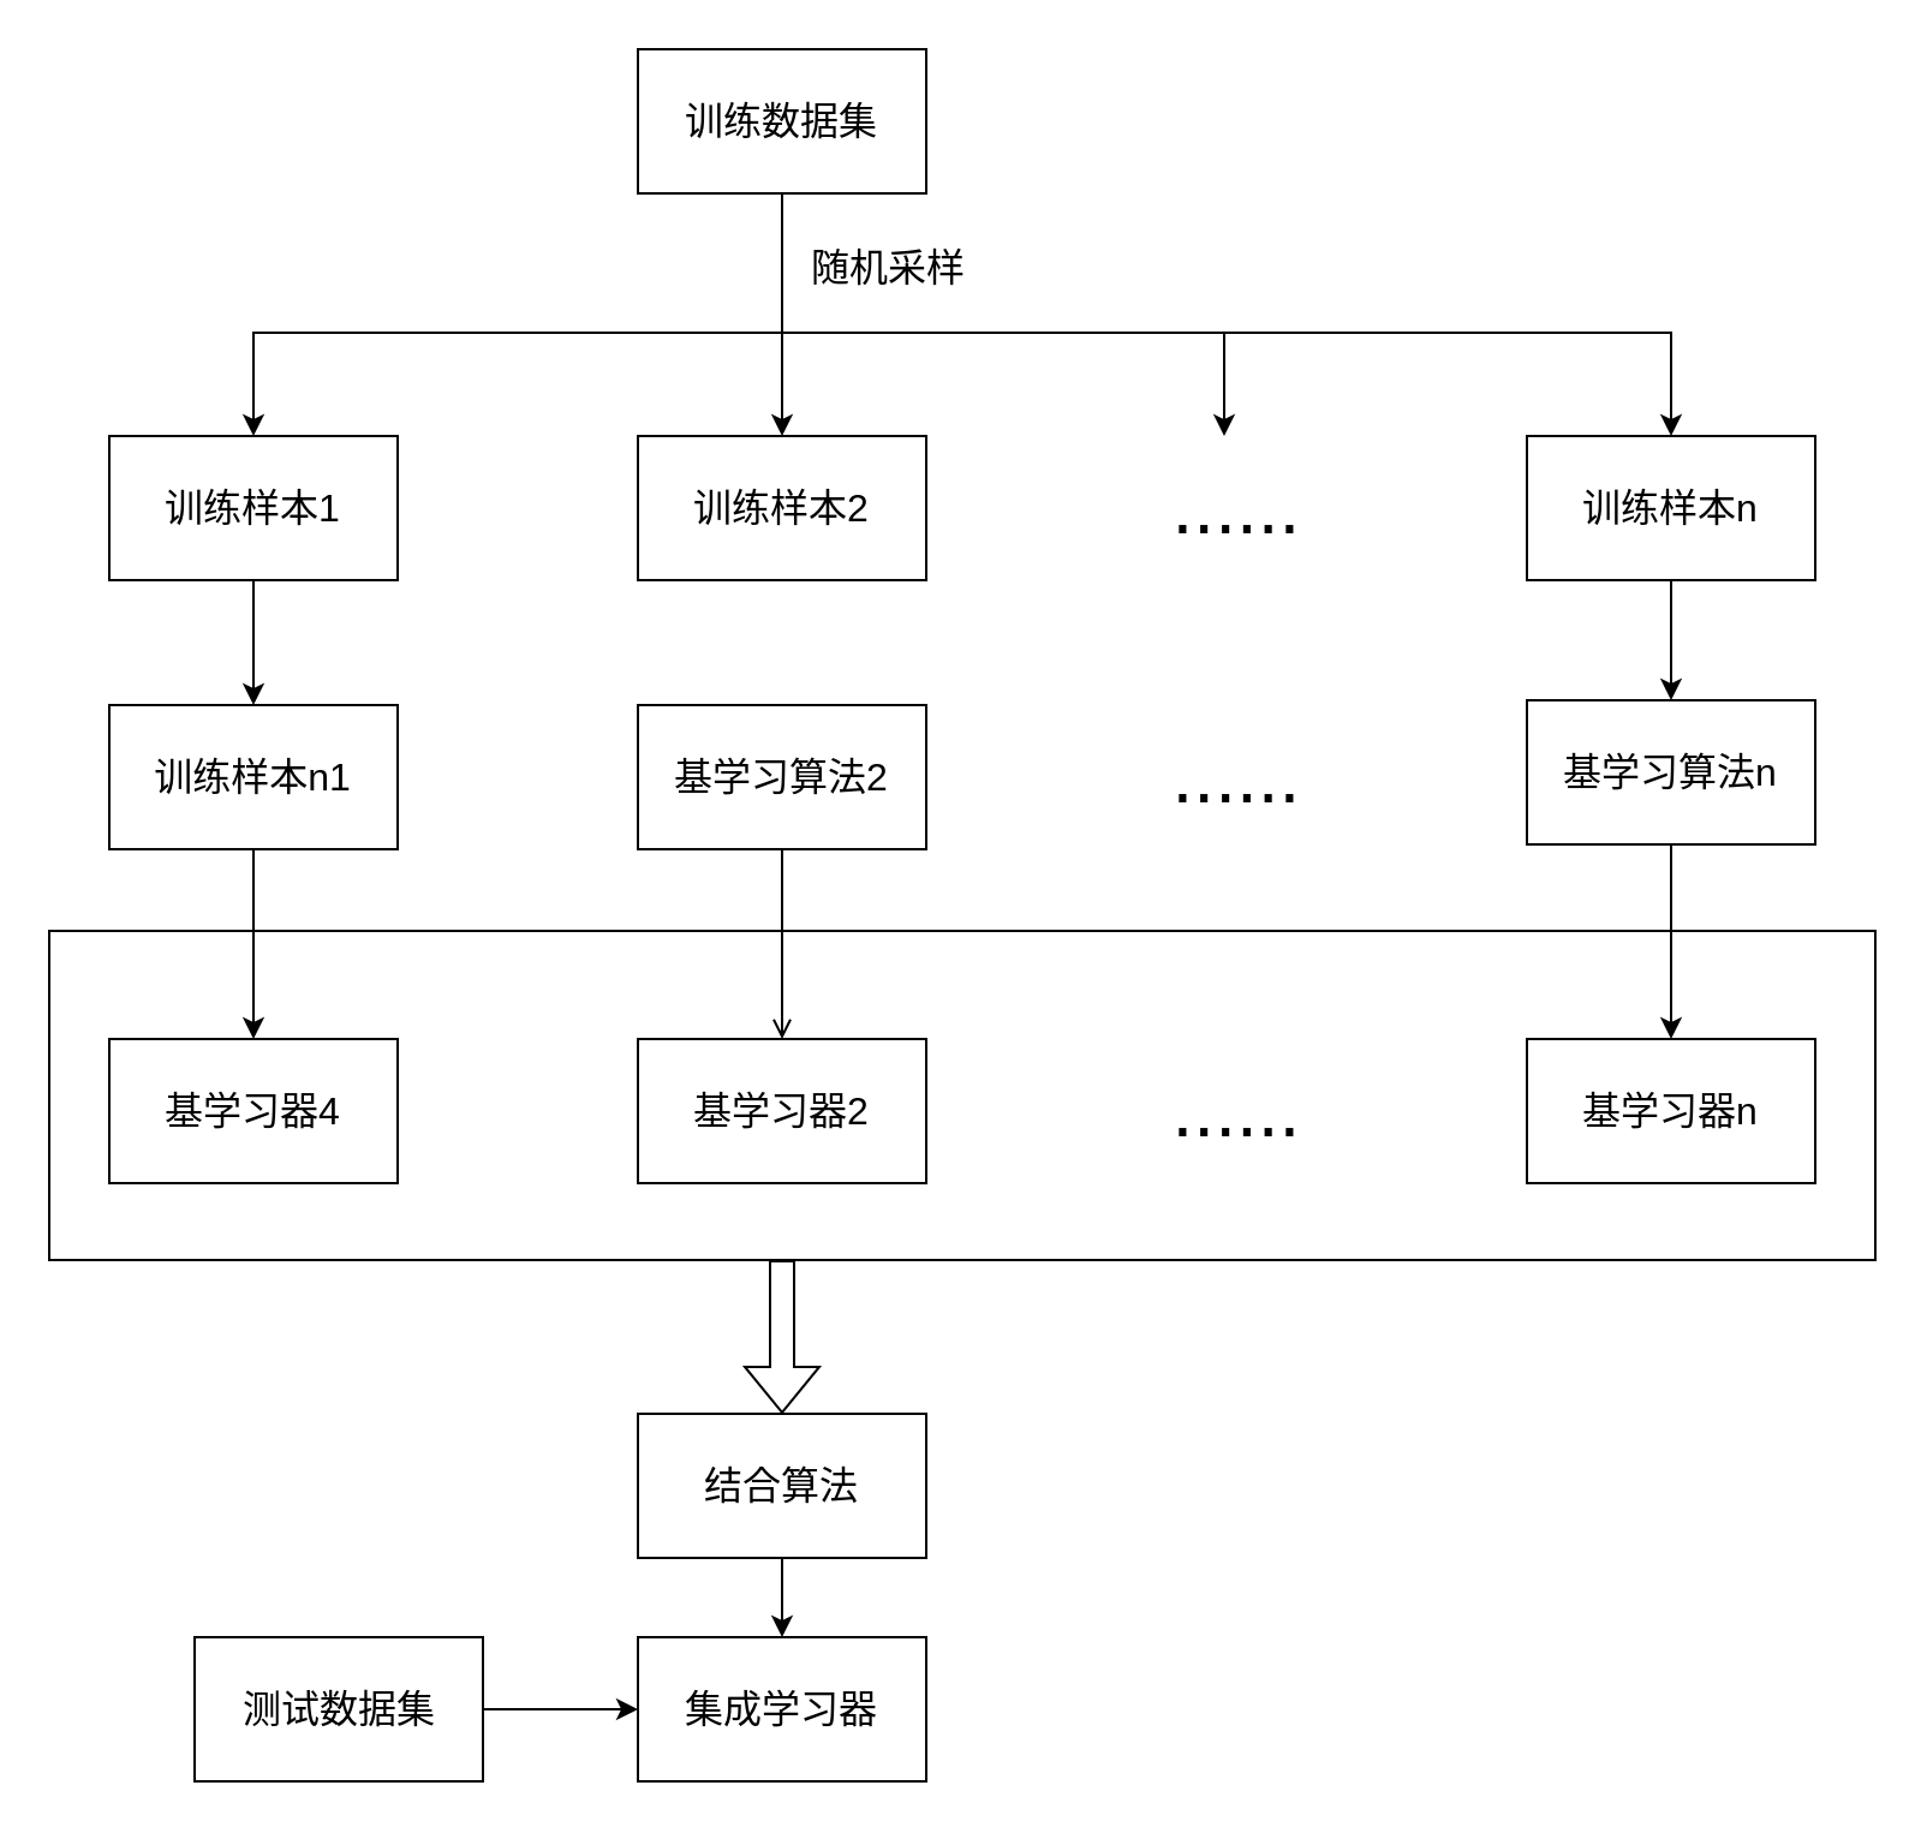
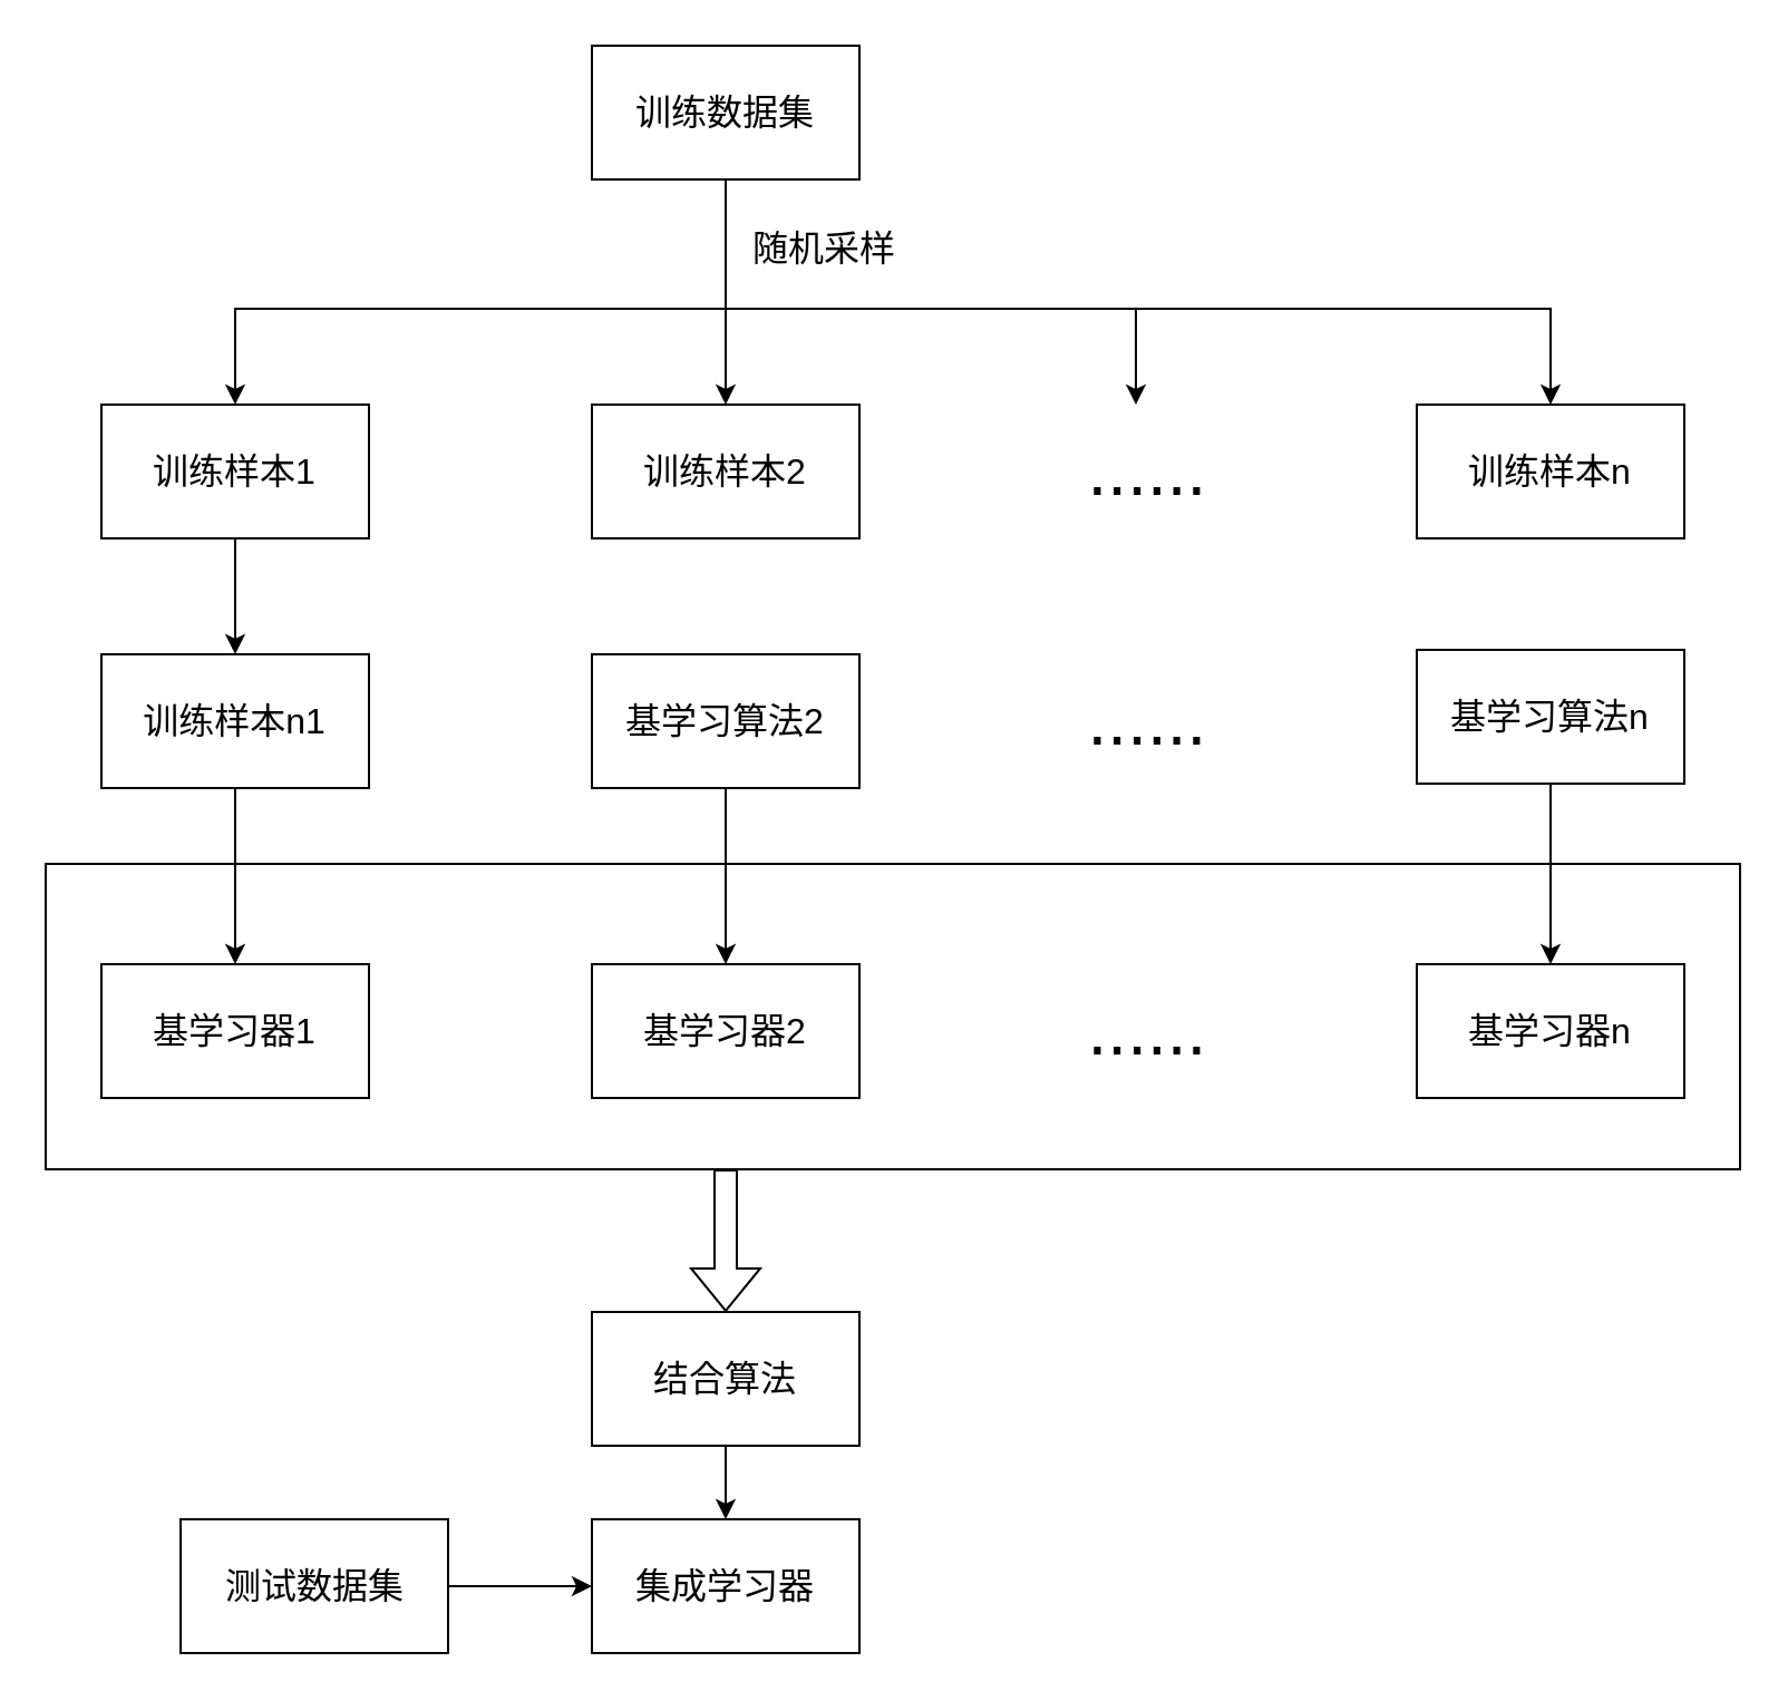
- <mxCell id="10" value="" style="edgeStyle=orthogonalEdgeStyle;rounded=0;orthogonalLoop=1;jettySize=auto;html=1;fontSize=32;" edge="1" parent="1" source="11" target="22"><mxGeometry relative="1" as="geometry" /></mxCell>
- <mxCell id="16" value="" style="edgeStyle=orthogonalEdgeStyle;rounded=0;orthogonalLoop=1;jettySize=auto;html=1;fontSize=32;endArrow=open;" edge="1" parent="1" source="17" target="18"><mxGeometry relative="1" as="geometry" /></mxCell>
+ <mxCell id="16" value="" style="edgeStyle=orthogonalEdgeStyle;rounded=0;orthogonalLoop=1;jettySize=auto;html=1;fontSize=32;" edge="1" parent="1" source="17" target="18"><mxGeometry relative="1" as="geometry" /></mxCell>
- <mxCell id="15" value="基学习器4" style="rounded=0;whiteSpace=wrap;html=1;fontSize=16;" vertex="1" parent="1"><mxGeometry x="45" y="432" width="120" height="60" as="geometry" /></mxCell>
+ <mxCell id="15" value="基学习器1" style="rounded=0;whiteSpace=wrap;html=1;fontSize=16;" vertex="1" parent="1"><mxGeometry x="45" y="432" width="120" height="60" as="geometry" /></mxCell>
